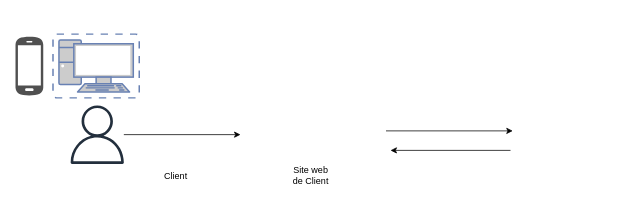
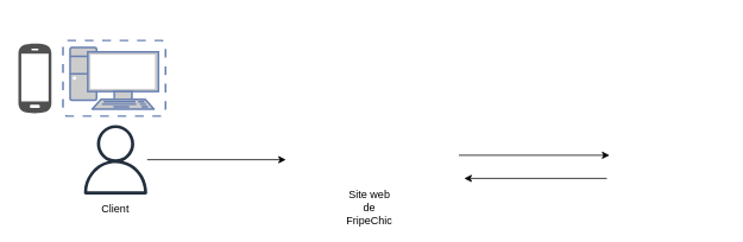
- <mxCell id="6" value="Site web de Client" style="text;strokeColor=none;align=center;fillColor=none;html=1;verticalAlign=middle;whiteSpace=wrap;rounded=0;" vertex="1" parent="1"><mxGeometry x="384" y="218" width="60" height="30" as="geometry" /></mxCell>
+ <mxCell id="6" value="Site web de FripeChic" style="text;strokeColor=none;align=center;fillColor=none;html=1;verticalAlign=middle;whiteSpace=wrap;rounded=0;" vertex="1" parent="1"><mxGeometry x="384" y="218" width="60" height="30" as="geometry" /></mxCell>
- <mxCell id="10" value="Client" style="text;strokeColor=none;align=center;fillColor=none;html=1;verticalAlign=middle;whiteSpace=wrap;rounded=0;" vertex="1" parent="1"><mxGeometry x="204" y="220" width="60" height="30" as="geometry" /></mxCell>
+ <mxCell id="10" value="Client" style="text;strokeColor=none;align=center;fillColor=none;html=1;verticalAlign=middle;whiteSpace=wrap;rounded=0;" vertex="1" parent="1"><mxGeometry x="99" y="220" width="60" height="30" as="geometry" /></mxCell>
